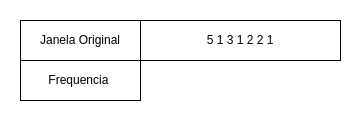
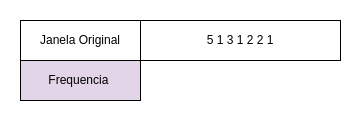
- <mxCell id="4" value="Frequencia&amp;nbsp;" style="rounded=0;whiteSpace=wrap;html=1;" parent="1" vertex="1"><mxGeometry y="60" width="120" height="40" as="geometry" x="20" /></mxCell>
+ <mxCell id="4" value="Frequencia&amp;nbsp;" style="rounded=0;whiteSpace=wrap;html=1;fillColor=#e1d5e7;" parent="1" vertex="1"><mxGeometry y="60" width="120" height="40" as="geometry" x="20" /></mxCell>
